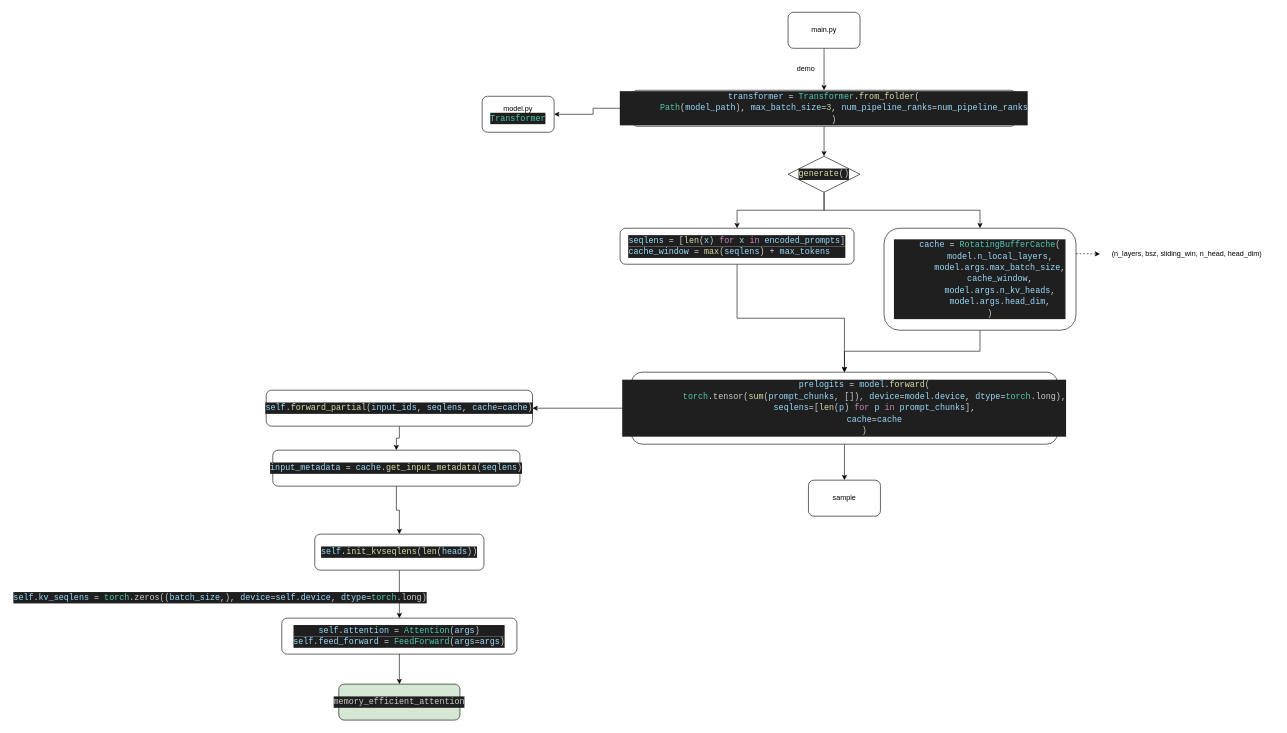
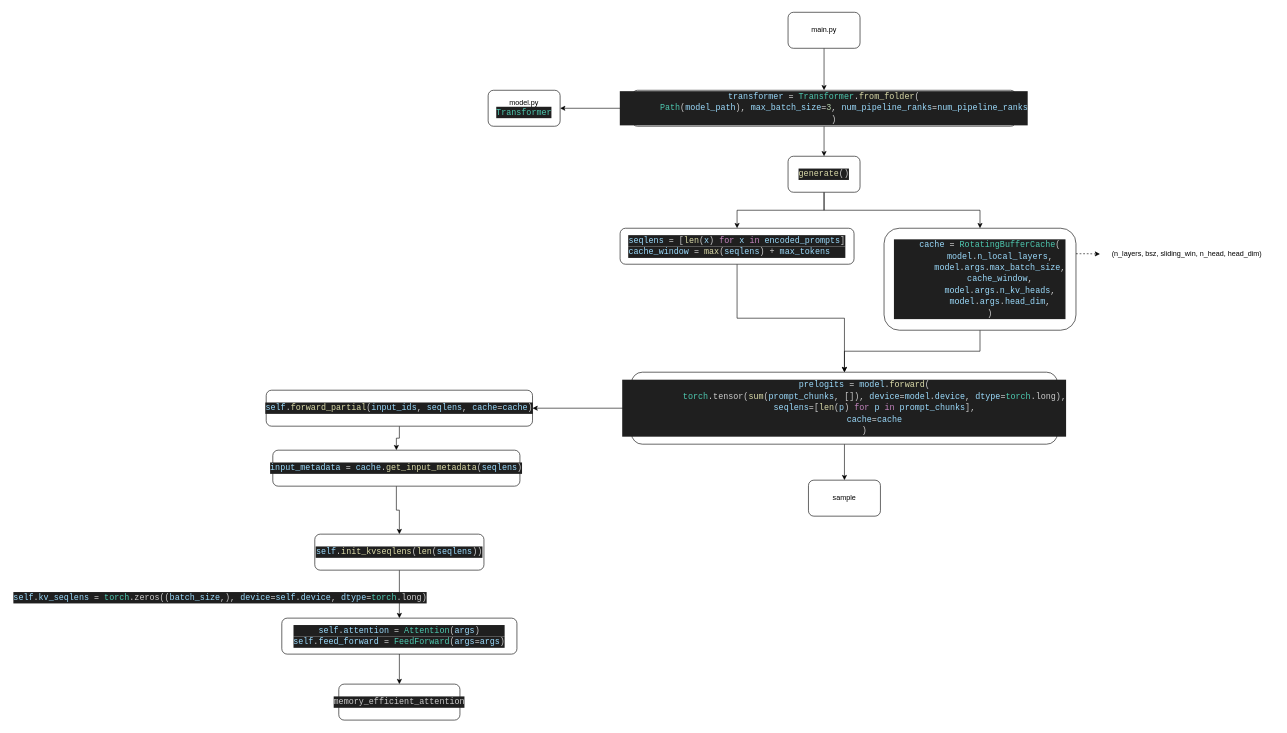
- <mxCell id="7" value="demo" style="text;html=1;align=center;verticalAlign=middle;whiteSpace=wrap;rounded=0;" vertex="1" parent="1"><mxGeometry x="1313" y="100" width="60" height="30" as="geometry" /></mxCell>
- <mxCell id="11" value="model.py&lt;div&gt;&lt;div style=&quot;color: rgb(204, 204, 204); background-color: rgb(31, 31, 31); font-family: Consolas, &amp;quot;Courier New&amp;quot;, monospace; font-size: 14px; line-height: 19px; white-space: pre;&quot;&gt;&lt;span style=&quot;color: #4ec9b0;&quot;&gt;Transformer&lt;/span&gt;&lt;/div&gt;&lt;/div&gt;" style="whiteSpace=wrap;html=1;rounded=1;" vertex="1" parent="1"><mxGeometry x="803" y="160" width="120" height="60" as="geometry" /></mxCell>
+ <mxCell id="11" value="model.py&lt;div&gt;&lt;div style=&quot;color: rgb(204, 204, 204); background-color: rgb(31, 31, 31); font-family: Consolas, &amp;quot;Courier New&amp;quot;, monospace; font-size: 14px; line-height: 19px; white-space: pre;&quot;&gt;&lt;span style=&quot;color: #4ec9b0;&quot;&gt;Transformer&lt;/span&gt;&lt;/div&gt;&lt;/div&gt;" style="whiteSpace=wrap;html=1;rounded=1;" vertex="1" parent="1"><mxGeometry x="813" y="150" width="120" height="60" as="geometry" /></mxCell>
- <mxCell id="10" value="&lt;div style=&quot;color: rgb(204, 204, 204); background-color: rgb(31, 31, 31); font-family: Consolas, &amp;quot;Courier New&amp;quot;, monospace; font-size: 14px; line-height: 19px; white-space: pre;&quot;&gt;&lt;span style=&quot;color: #dcdcaa;&quot;&gt;generate&lt;/span&gt;()&lt;/div&gt;" style="rhombus;whiteSpace=wrap;html=1;" vertex="1" parent="1"><mxGeometry x="1313" y="260" width="120" height="60" as="geometry" /></mxCell>
+ <mxCell id="10" value="&lt;div style=&quot;color: rgb(204, 204, 204); background-color: rgb(31, 31, 31); font-family: Consolas, &amp;quot;Courier New&amp;quot;, monospace; font-size: 14px; line-height: 19px; white-space: pre;&quot;&gt;&lt;span style=&quot;color: #dcdcaa;&quot;&gt;generate&lt;/span&gt;()&lt;/div&gt;" style="whiteSpace=wrap;html=1;rounded=1;" vertex="1" parent="1"><mxGeometry x="1313" y="260" width="120" height="60" as="geometry" /></mxCell>
- <mxCell id="27" value="&lt;div style=&quot;color: #cccccc;background-color: #1f1f1f;font-family: Consolas, 'Courier New', monospace;font-weight: normal;font-size: 14px;line-height: 19px;white-space: pre;&quot;&gt;&lt;div&gt;&lt;span style=&quot;color: #9cdcfe;&quot;&gt;self&lt;/span&gt;&lt;span style=&quot;color: #cccccc;&quot;&gt;.&lt;/span&gt;&lt;span style=&quot;color: #dcdcaa;&quot;&gt;init_kvseqlens&lt;/span&gt;&lt;span style=&quot;color: #cccccc;&quot;&gt;(&lt;/span&gt;&lt;span style=&quot;color: #dcdcaa;&quot;&gt;len&lt;/span&gt;&lt;span style=&quot;color: #cccccc;&quot;&gt;(&lt;/span&gt;&lt;span style=&quot;color: #9cdcfe;&quot;&gt;heads&lt;/span&gt;&lt;span style=&quot;color: #cccccc;&quot;&gt;))&lt;/span&gt;&lt;/div&gt;&lt;/div&gt;" style="whiteSpace=wrap;html=1;rounded=1;" vertex="1" parent="1"><mxGeometry x="524" y="890" width="282" height="60" as="geometry" /></mxCell>
+ <mxCell id="27" value="&lt;div style=&quot;color: #cccccc;background-color: #1f1f1f;font-family: Consolas, 'Courier New', monospace;font-weight: normal;font-size: 14px;line-height: 19px;white-space: pre;&quot;&gt;&lt;div&gt;&lt;span style=&quot;color: #9cdcfe;&quot;&gt;self&lt;/span&gt;&lt;span style=&quot;color: #cccccc;&quot;&gt;.&lt;/span&gt;&lt;span style=&quot;color: #dcdcaa;&quot;&gt;init_kvseqlens&lt;/span&gt;&lt;span style=&quot;color: #cccccc;&quot;&gt;(&lt;/span&gt;&lt;span style=&quot;color: #dcdcaa;&quot;&gt;len&lt;/span&gt;&lt;span style=&quot;color: #cccccc;&quot;&gt;(&lt;/span&gt;&lt;span style=&quot;color: #9cdcfe;&quot;&gt;seqlens&lt;/span&gt;&lt;span style=&quot;color: #cccccc;&quot;&gt;))&lt;/span&gt;&lt;/div&gt;&lt;/div&gt;" style="whiteSpace=wrap;html=1;rounded=1;" vertex="1" parent="1"><mxGeometry x="524" y="890" width="282" height="60" as="geometry" /></mxCell>
- <mxCell id="31" value="&lt;div style=&quot;color: #cccccc;background-color: #1f1f1f;font-family: Consolas, 'Courier New', monospace;font-weight: normal;font-size: 14px;line-height: 19px;white-space: pre;&quot;&gt;&lt;div&gt;&lt;span style=&quot;color: #cccccc;&quot;&gt;memory_efficient_attention&lt;/span&gt;&lt;/div&gt;&lt;/div&gt;" style="whiteSpace=wrap;html=1;rounded=1;fillColor=#d5e8d4;" vertex="1" parent="1"><mxGeometry x="564" y="1140" width="202" height="60" as="geometry" /></mxCell>
+ <mxCell id="31" value="&lt;div style=&quot;color: #cccccc;background-color: #1f1f1f;font-family: Consolas, 'Courier New', monospace;font-weight: normal;font-size: 14px;line-height: 19px;white-space: pre;&quot;&gt;&lt;div&gt;&lt;span style=&quot;color: #cccccc;&quot;&gt;memory_efficient_attention&lt;/span&gt;&lt;/div&gt;&lt;/div&gt;" style="whiteSpace=wrap;html=1;rounded=1;" vertex="1" parent="1"><mxGeometry x="564" y="1140" width="202" height="60" as="geometry" /></mxCell>
